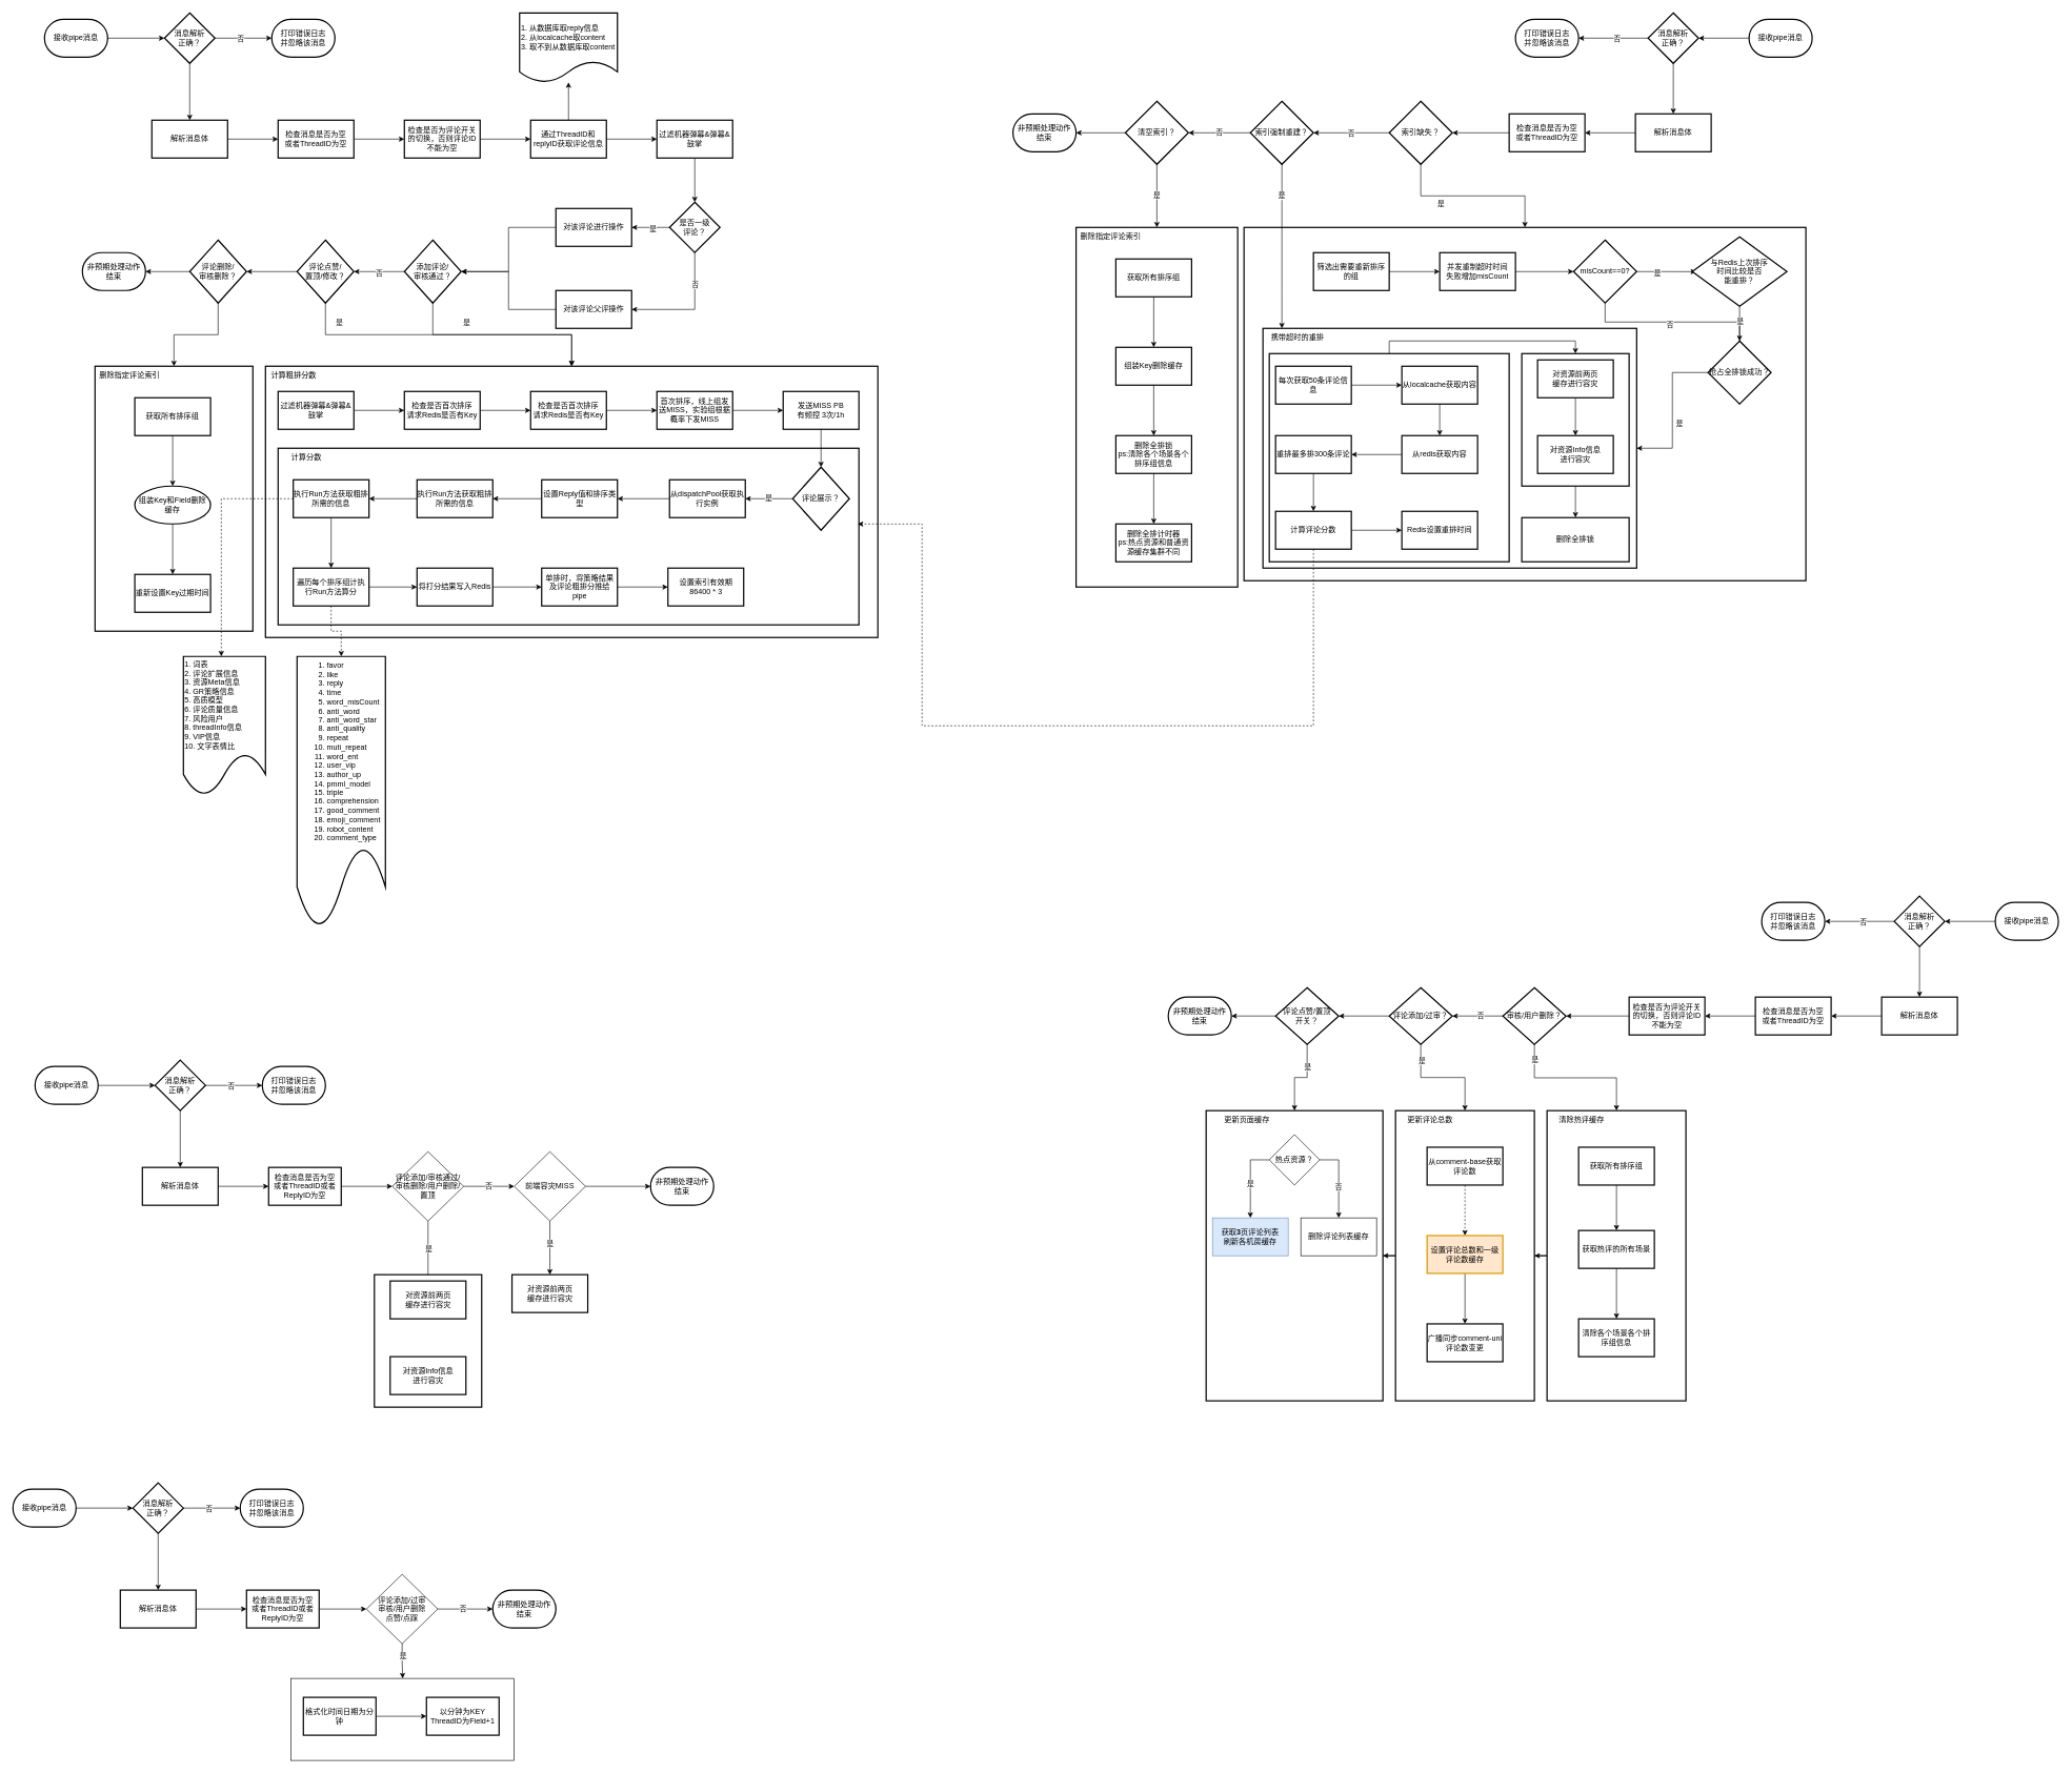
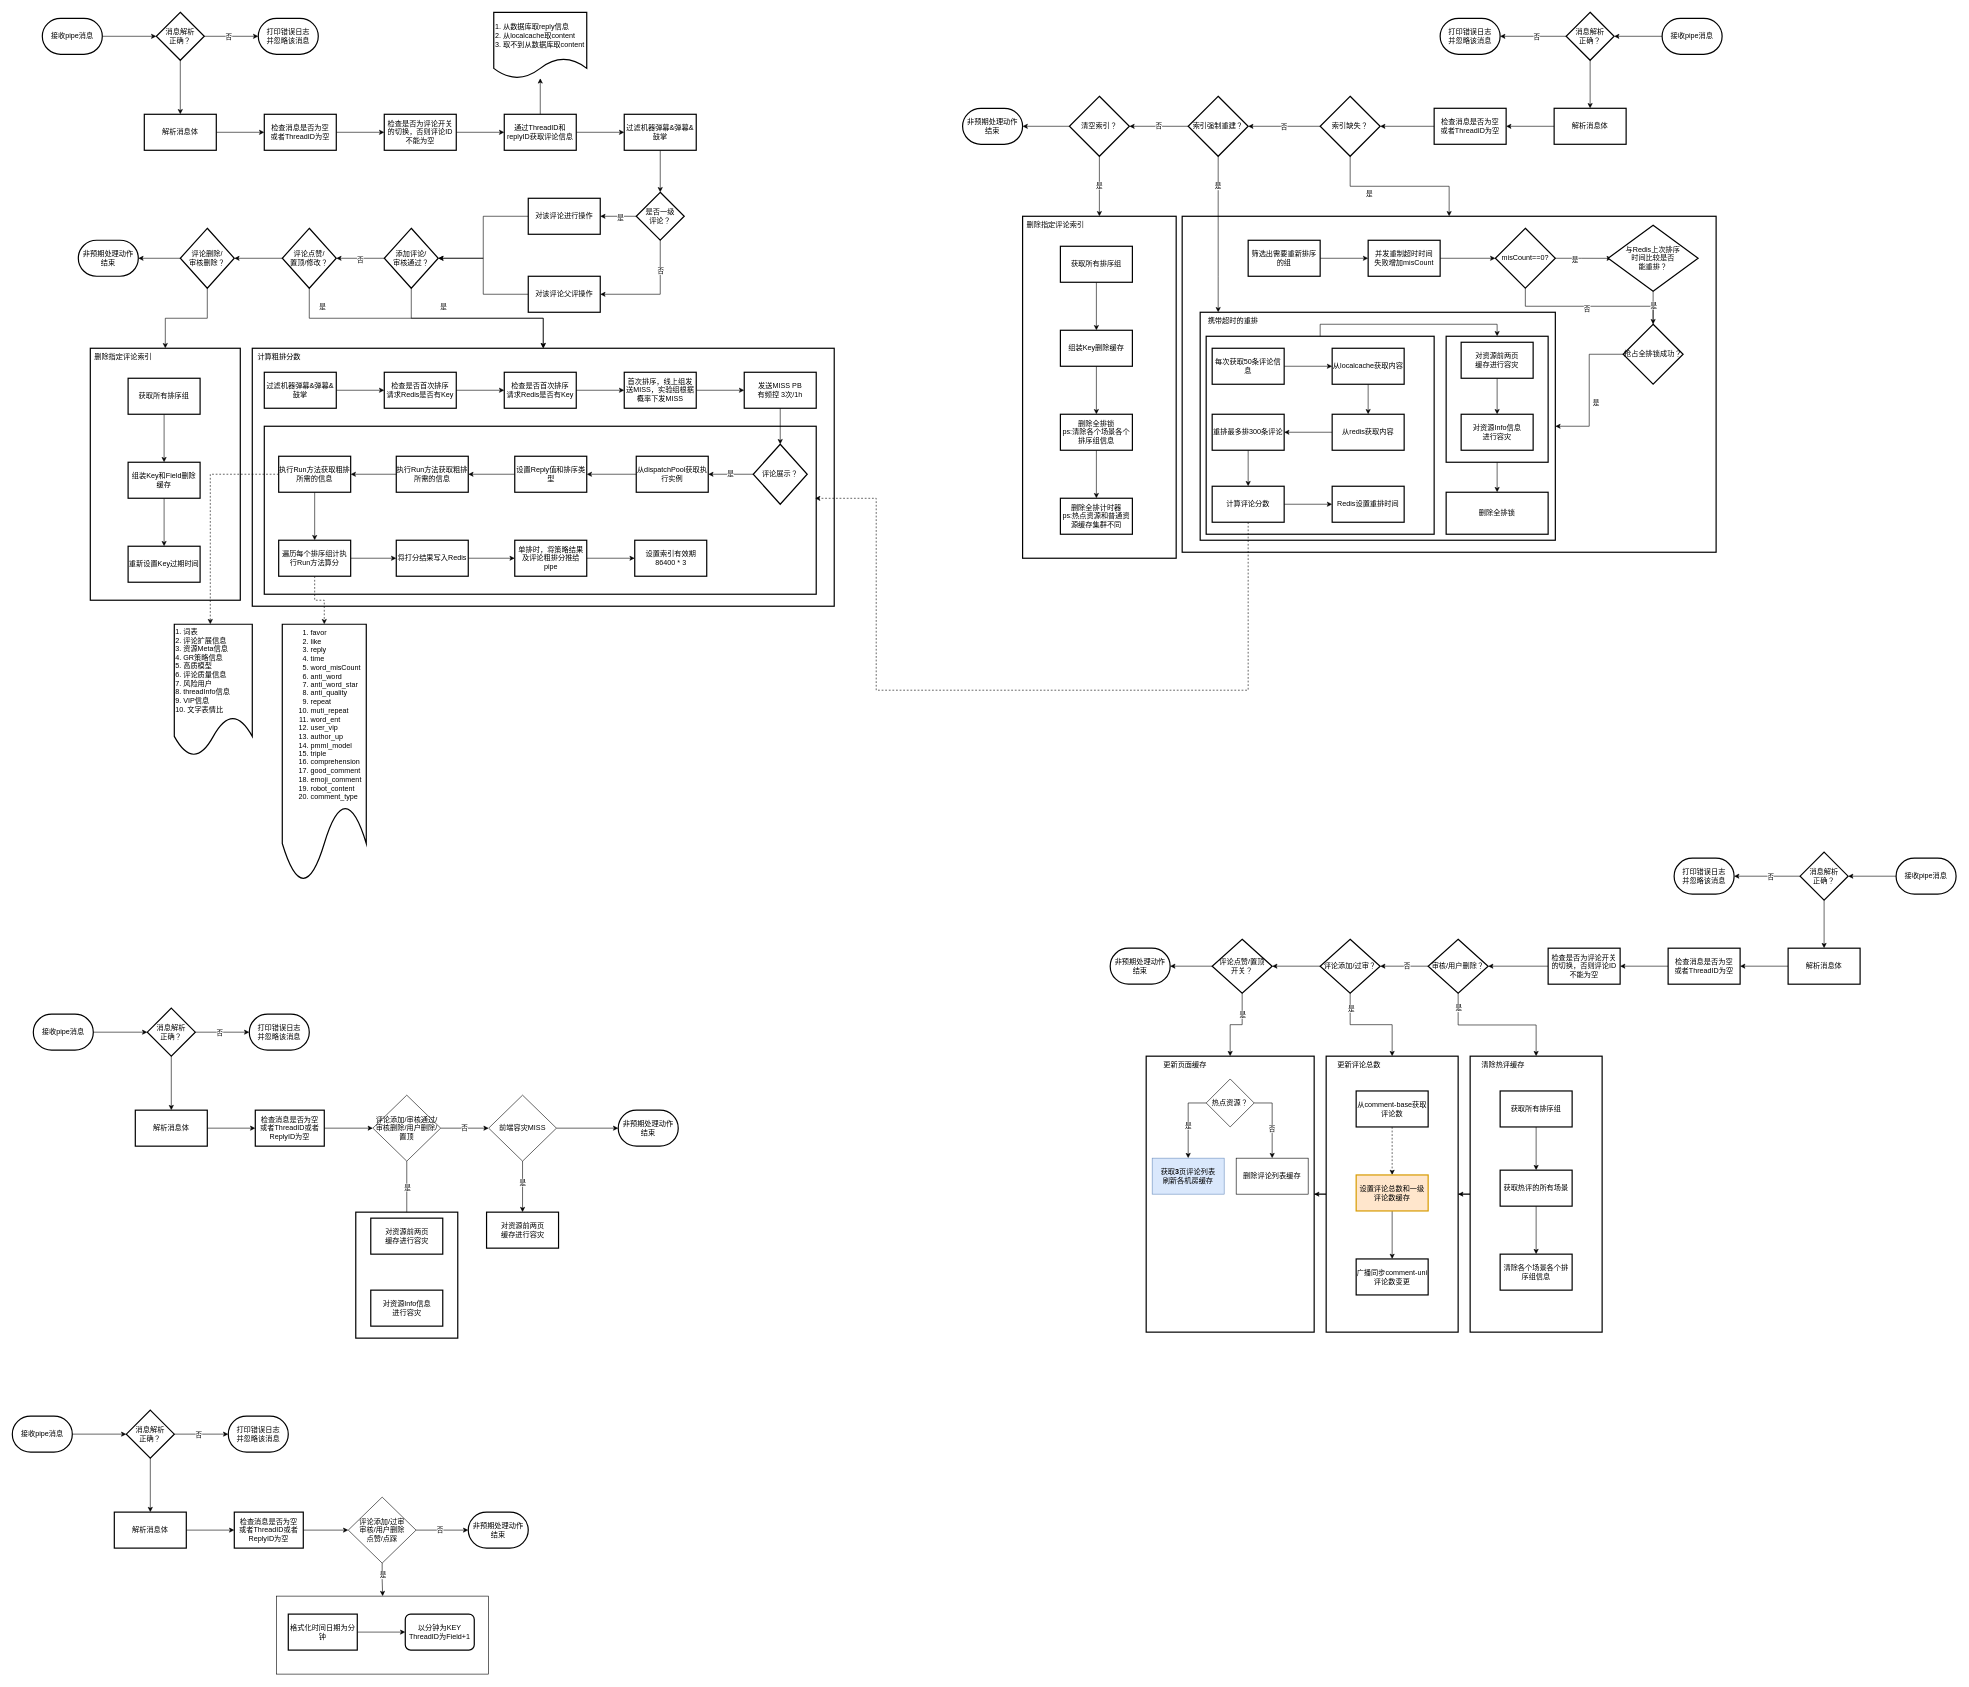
- <mxCell id="62" value="计算分数" style="text;html=1;align=center;verticalAlign=middle;whiteSpace=wrap;rounded=0;" vertex="1" parent="1"><mxGeometry x="440" y="710" width="90" height="30" as="geometry" /></mxCell>
- <mxCell id="49" value="组装Key和Field删除缓存" style="ellipse;whiteSpace=wrap;html=1;strokeWidth=2;" parent="1" vertex="1"><mxGeometry x="213" y="770" width="120" height="60" as="geometry" /></mxCell>
+ <mxCell id="49" value="组装Key和Field删除缓存" style="whiteSpace=wrap;html=1;strokeWidth=2;" parent="1" vertex="1"><mxGeometry x="213" y="770" width="120" height="60" as="geometry" /></mxCell>
- <mxCell id="253" value="以分钟为KEY&lt;div&gt;ThreadID为Field+1&lt;/div&gt;" style="whiteSpace=wrap;html=1;strokeWidth=2;" vertex="1" parent="1"><mxGeometry x="675" y="2690" width="115" height="60" as="geometry" /></mxCell>
+ <mxCell id="253" value="以分钟为KEY&lt;div&gt;ThreadID为Field+1&lt;/div&gt;" style="whiteSpace=wrap;html=1;strokeWidth=2;rounded=1;" vertex="1" parent="1"><mxGeometry x="675" y="2690" width="115" height="60" as="geometry" /></mxCell>
